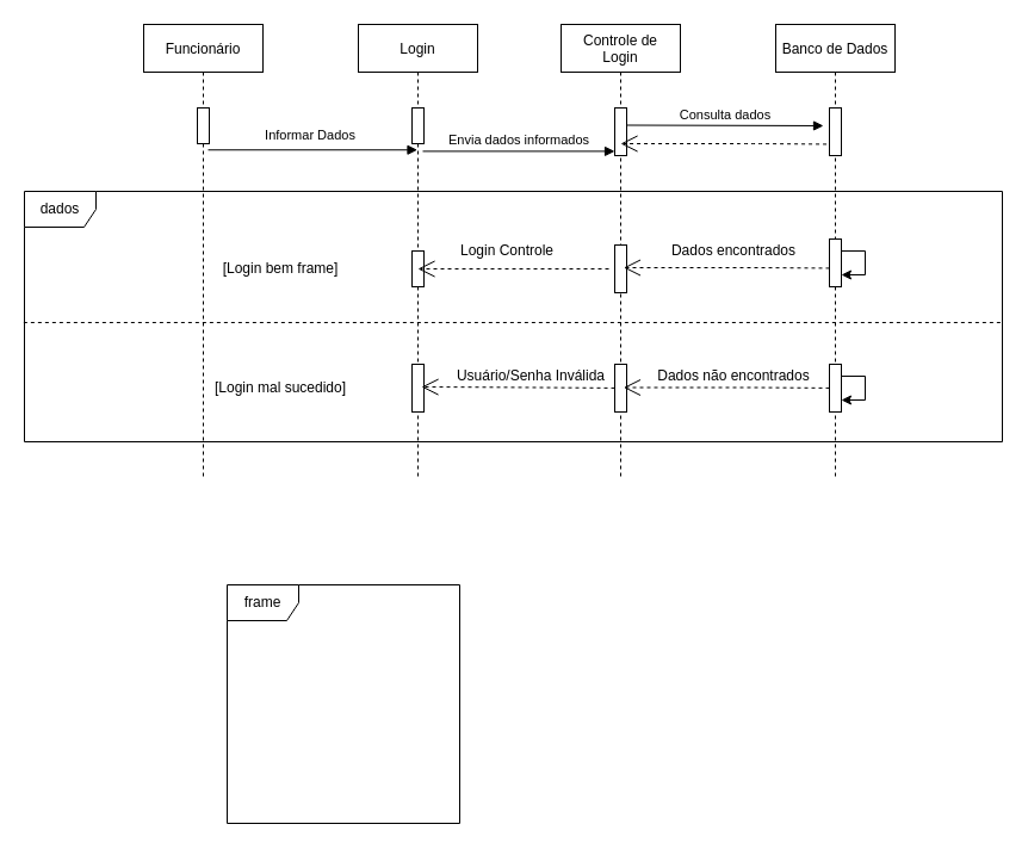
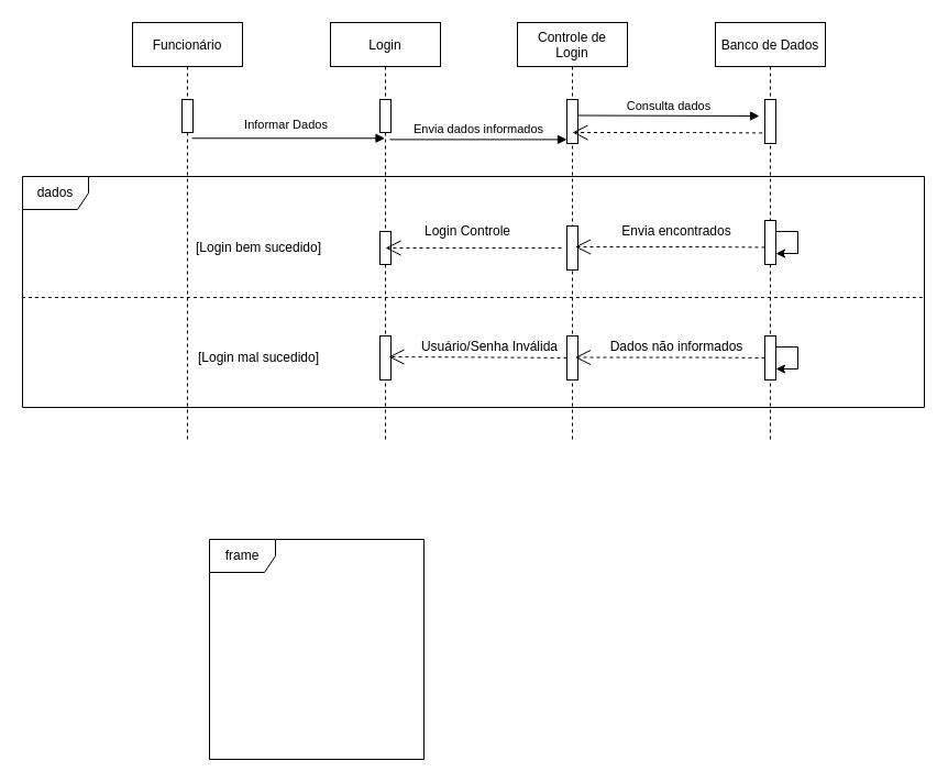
- <mxCell id="29" value="Dados encontrados" style="text;html=1;strokeColor=none;fillColor=none;align=center;verticalAlign=middle;whiteSpace=wrap;rounded=0;" vertex="1" parent="1"><mxGeometry x="550" y="195" width="130" height="30" as="geometry" /></mxCell>
+ <mxCell id="29" value="Envia encontrados" style="text;html=1;strokeColor=none;fillColor=none;align=center;verticalAlign=middle;whiteSpace=wrap;rounded=0;" vertex="1" parent="1"><mxGeometry x="550" y="195" width="130" height="30" as="geometry" /></mxCell>
- <mxCell id="19" value="[Login bem frame]" style="text;html=1;strokeColor=none;fillColor=none;align=center;verticalAlign=middle;whiteSpace=wrap;rounded=0;" vertex="1" parent="1"><mxGeometry x="170" y="210" width="130" height="30" as="geometry" /></mxCell>
+ <mxCell id="19" value="[Login bem sucedido]" style="text;html=1;strokeColor=none;fillColor=none;align=center;verticalAlign=middle;whiteSpace=wrap;rounded=0;" vertex="1" parent="1"><mxGeometry x="170" y="210" width="130" height="30" as="geometry" /></mxCell>
- <mxCell id="33" value="Dados não encontrados" style="text;html=1;strokeColor=none;fillColor=none;align=center;verticalAlign=middle;whiteSpace=wrap;rounded=0;" vertex="1" parent="1"><mxGeometry x="550" y="300" width="130" height="30" as="geometry" /></mxCell>
+ <mxCell id="33" value="Dados não informados" style="text;html=1;strokeColor=none;fillColor=none;align=center;verticalAlign=middle;whiteSpace=wrap;rounded=0;" vertex="1" parent="1"><mxGeometry x="550" y="300" width="130" height="30" as="geometry" /></mxCell>
